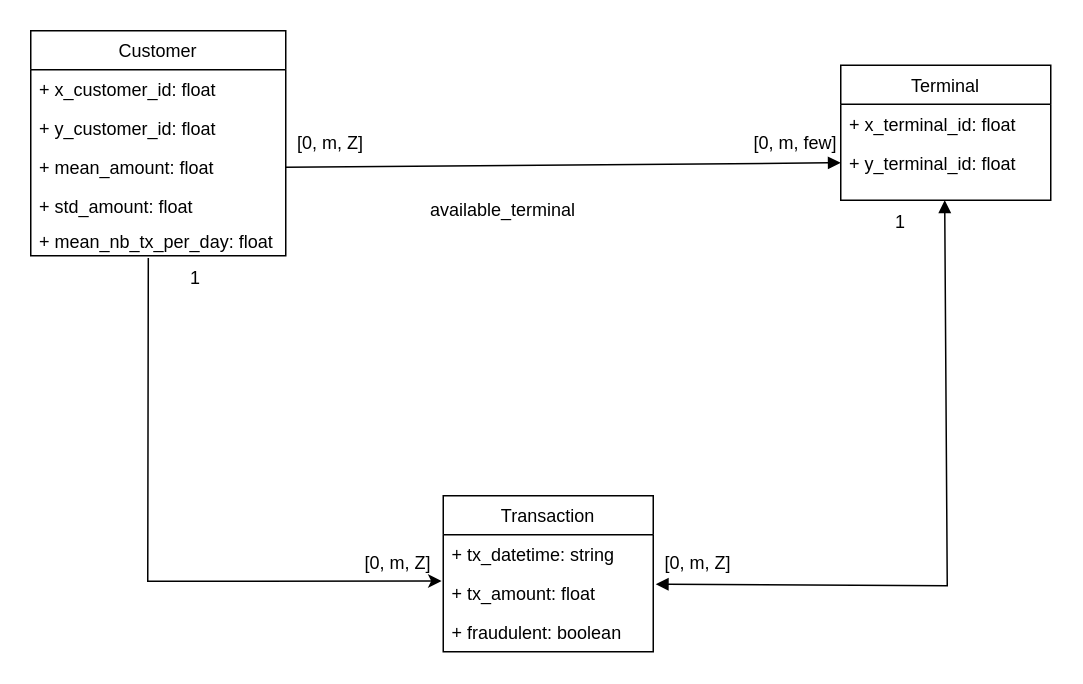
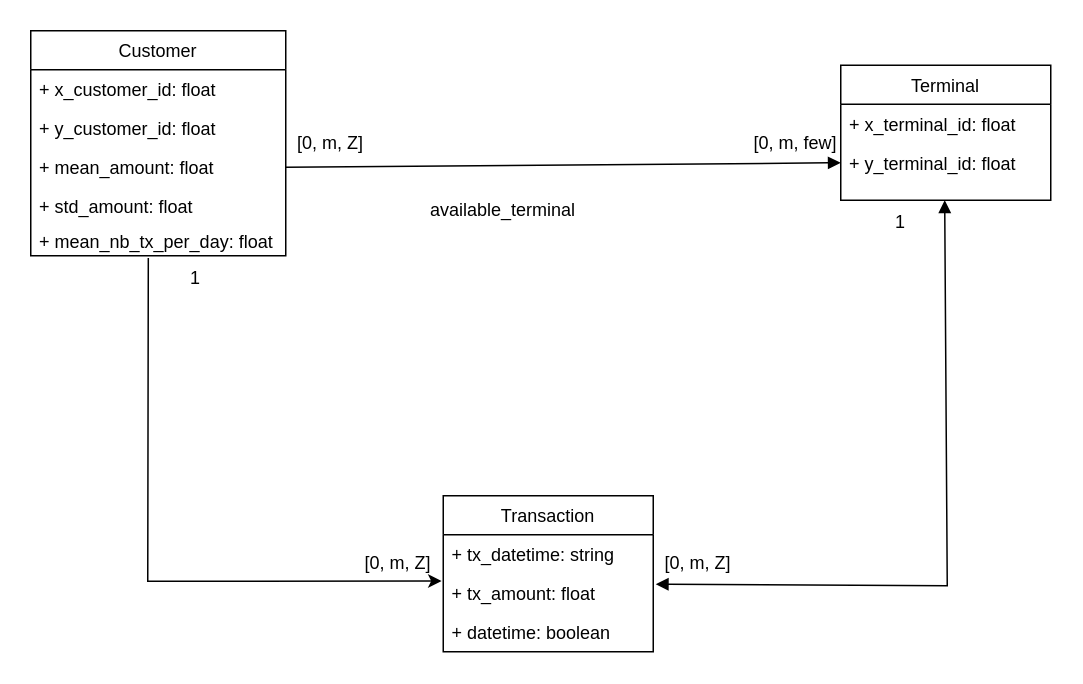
- <mxCell id="14" value="+ fraudulent: boolean" style="text;strokeColor=none;fillColor=none;align=left;verticalAlign=top;spacingLeft=4;spacingRight=4;overflow=hidden;rotatable=0;points=[[0,0.5],[1,0.5]];portConstraint=eastwest;" vertex="1" parent="11"><mxGeometry y="78" width="140" height="26" as="geometry" /></mxCell>
+ <mxCell id="14" value="+ datetime: boolean" style="text;strokeColor=none;fillColor=none;align=left;verticalAlign=top;spacingLeft=4;spacingRight=4;overflow=hidden;rotatable=0;points=[[0,0.5],[1,0.5]];portConstraint=eastwest;" vertex="1" parent="11"><mxGeometry y="78" width="140" height="26" as="geometry" /></mxCell>
